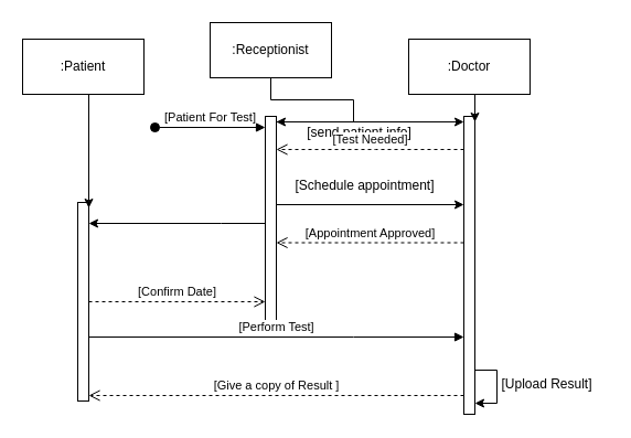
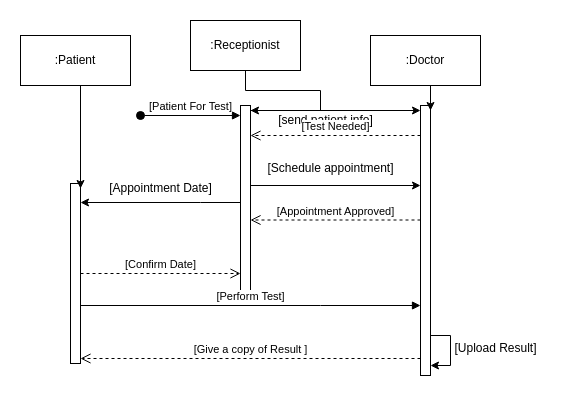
+ <mxCell id="18" value="[Appointment Date]" style="text;html=1;align=center;verticalAlign=middle;resizable=0;points=[];autosize=1;strokeColor=none;fillColor=none;" vertex="1" parent="1"><mxGeometry x="95" y="173" width="130" height="30" as="geometry" /></mxCell>
